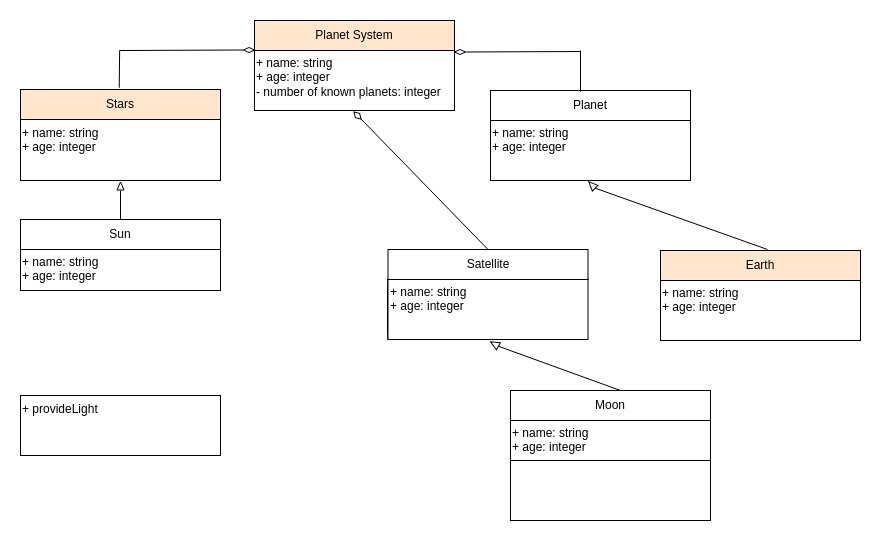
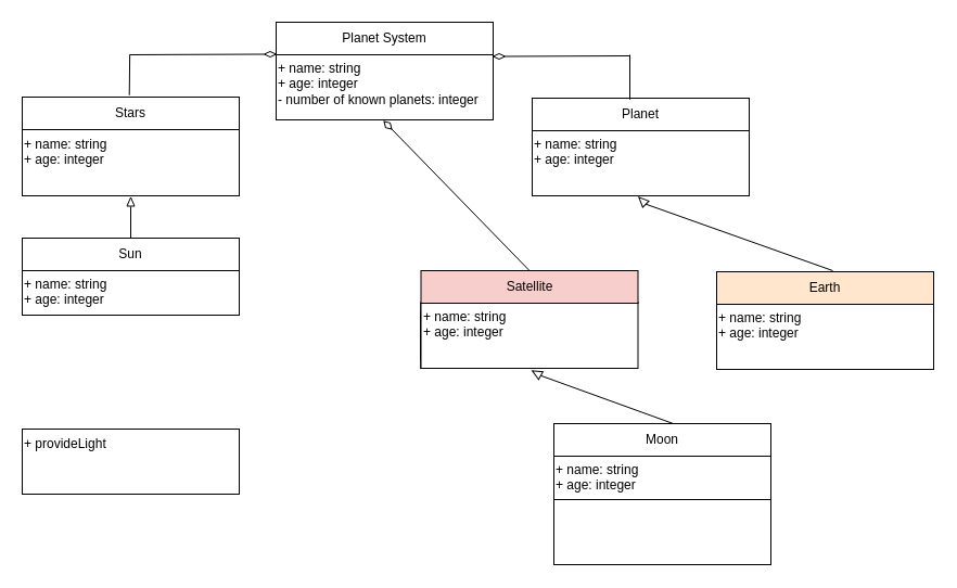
- <mxCell id="8" value="Planet System" style="rounded=0;whiteSpace=wrap;html=1;fillColor=#ffe6cc;" vertex="1" parent="1"><mxGeometry x="254" y="20" width="200" height="30" as="geometry" /></mxCell>
+ <mxCell id="8" value="Planet System" style="rounded=0;whiteSpace=wrap;html=1;" vertex="1" parent="1"><mxGeometry x="254" y="20" width="200" height="30" as="geometry" /></mxCell>
- <mxCell id="16" value="Stars" style="rounded=0;whiteSpace=wrap;html=1;fillColor=#ffe6cc;" vertex="1" parent="1"><mxGeometry x="20" y="89" width="200" height="30" as="geometry" /></mxCell>
+ <mxCell id="16" value="Stars" style="rounded=0;whiteSpace=wrap;html=1;" vertex="1" parent="1"><mxGeometry x="20" y="89" width="200" height="30" as="geometry" /></mxCell>
- <mxCell id="36" value="Satellite" style="rounded=0;whiteSpace=wrap;html=1;" vertex="1" parent="1"><mxGeometry x="387.5" y="249" width="200" height="30" as="geometry" /></mxCell>
+ <mxCell id="36" value="Satellite" style="rounded=0;whiteSpace=wrap;html=1;fillColor=#f8cecc;" vertex="1" parent="1"><mxGeometry x="387.5" y="249" width="200" height="30" as="geometry" /></mxCell>
